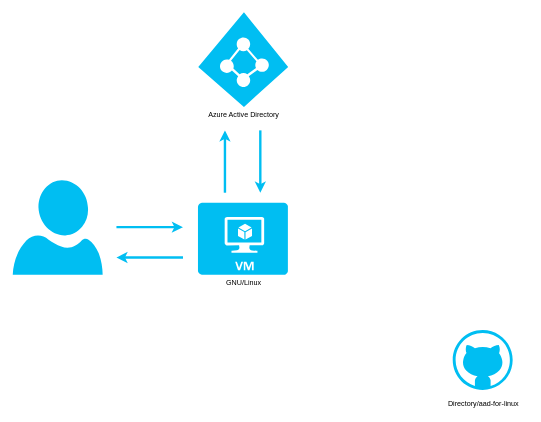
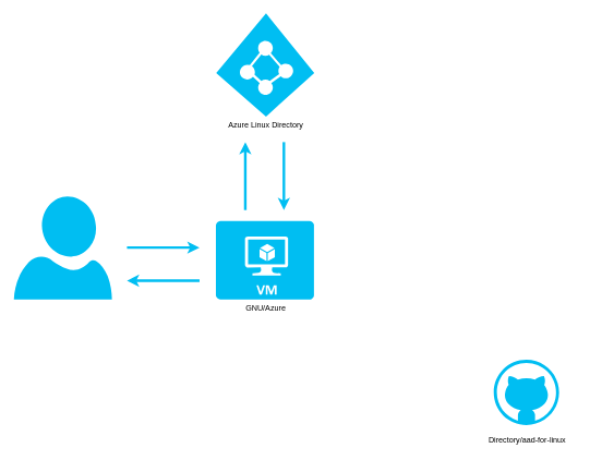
- <mxCell id="6" value="Azure Active Directory" style="text;html=1;resizable=0;autosize=1;align=center;verticalAlign=middle;points=[];fillColor=none;strokeColor=none;rounded=0;" vertex="1" parent="1"><mxGeometry x="342.5" y="182" width="125" height="18" as="geometry" /></mxCell>
+ <mxCell id="6" value="Azure Linux Directory" style="text;html=1;resizable=0;autosize=1;align=center;verticalAlign=middle;points=[];fillColor=none;strokeColor=none;rounded=0;" vertex="1" parent="1"><mxGeometry x="342.5" y="182" width="125" height="18" as="geometry" /></mxCell>
- <mxCell id="4" value="GNU/Linux" style="text;html=1;resizable=0;autosize=1;align=center;verticalAlign=middle;points=[];fillColor=none;strokeColor=none;rounded=0;" vertex="1" parent="1"><mxGeometry x="370" y="462" width="69" height="18" as="geometry" /></mxCell>
+ <mxCell id="4" value="GNU/Azure" style="text;html=1;resizable=0;autosize=1;align=center;verticalAlign=middle;points=[];fillColor=none;strokeColor=none;rounded=0;" vertex="1" parent="1"><mxGeometry x="370" y="462" width="69" height="18" as="geometry" /></mxCell>
